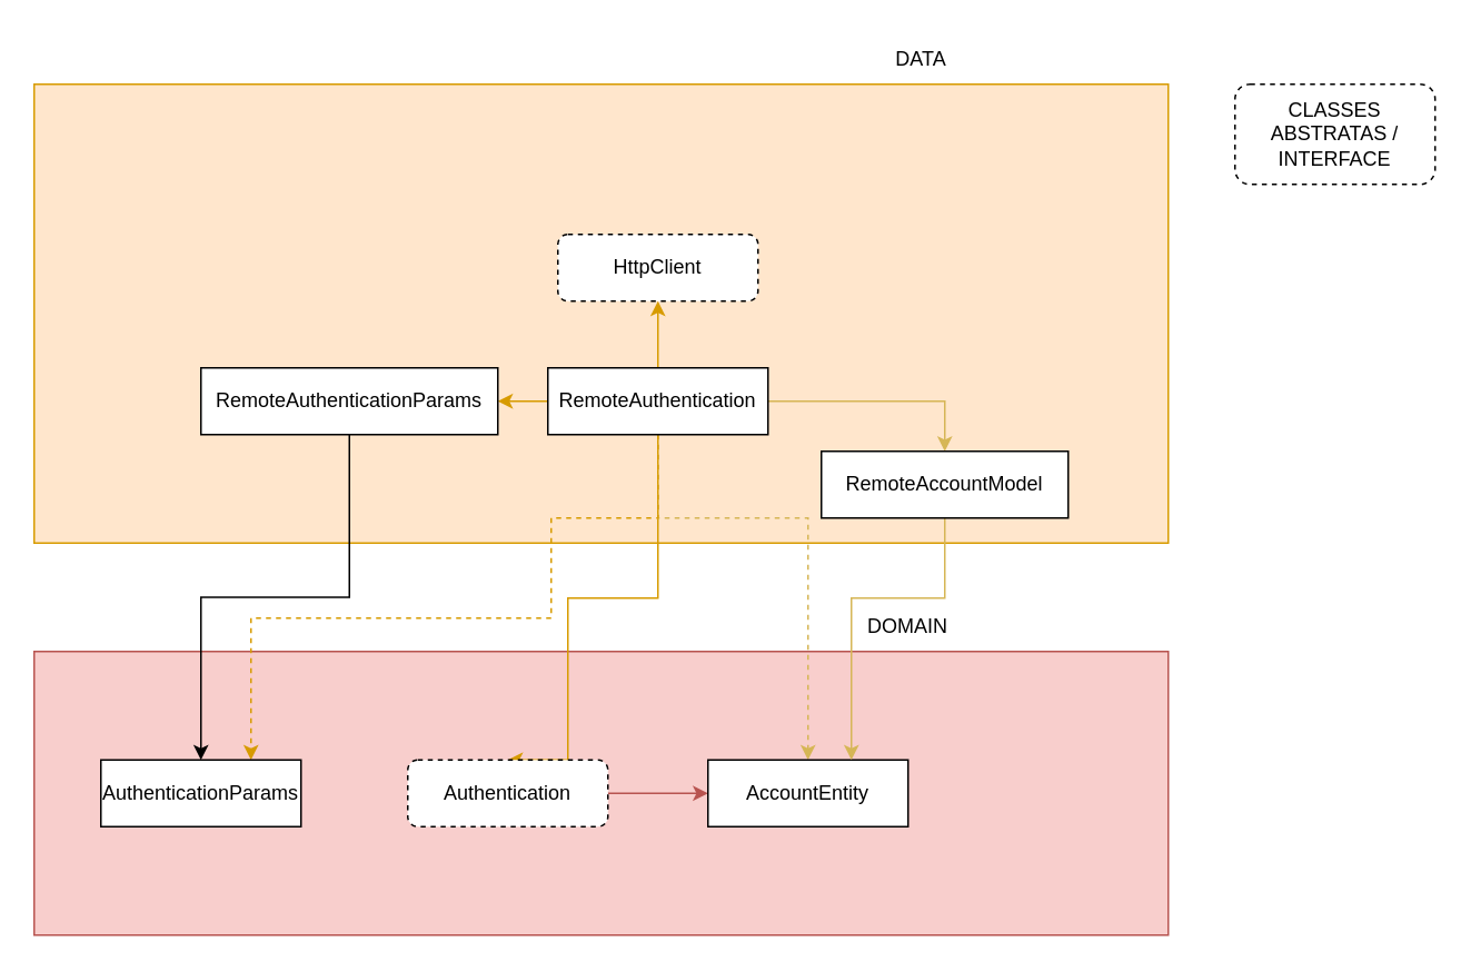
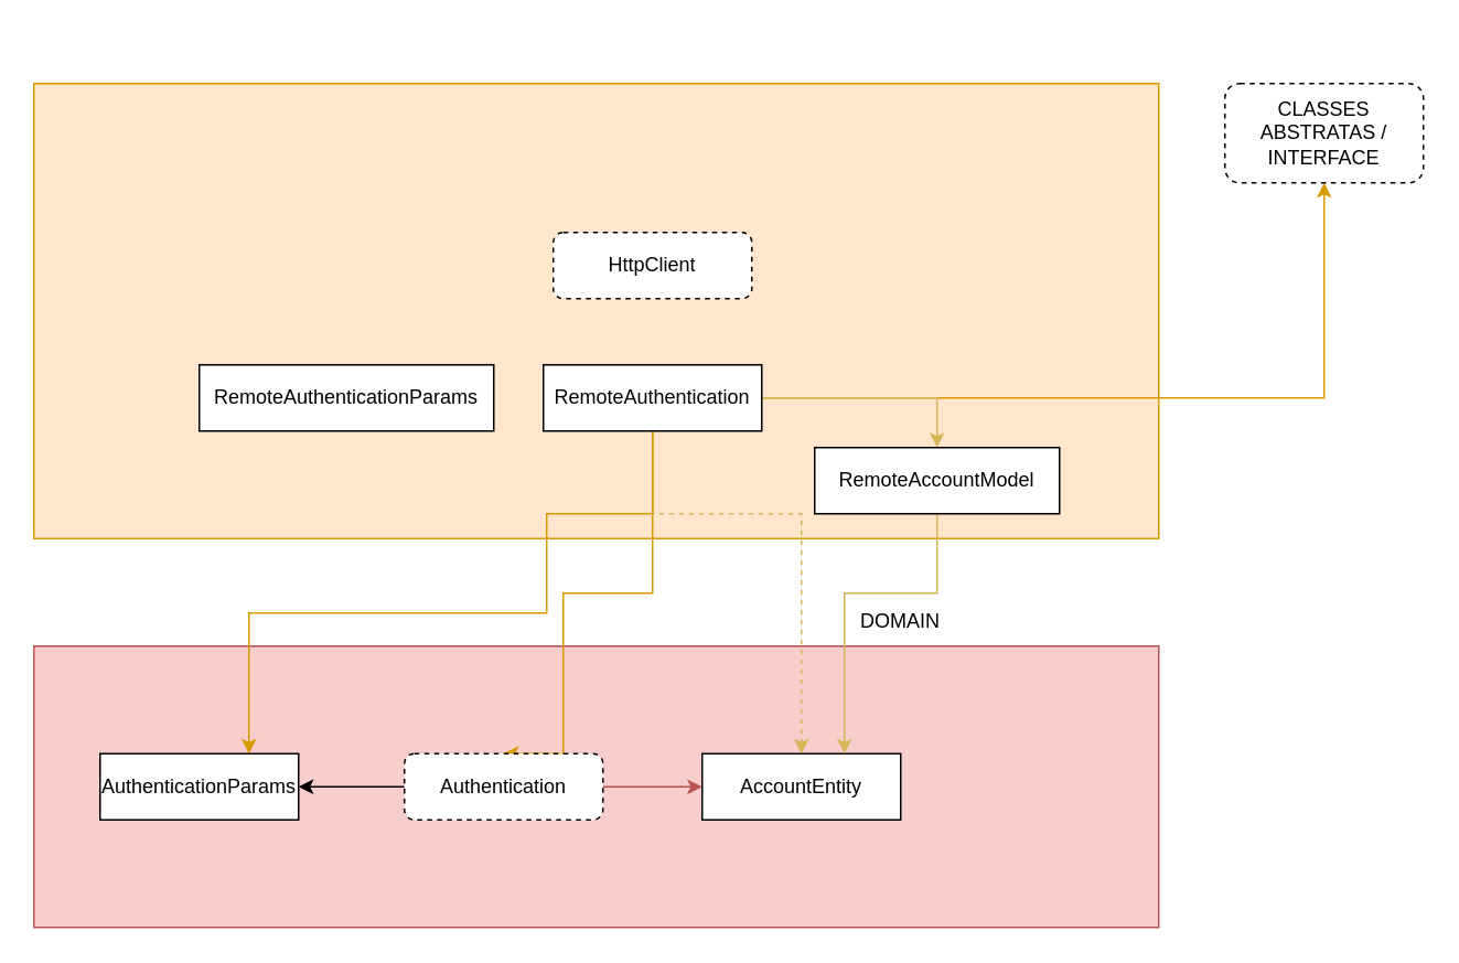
- <mxCell id="12" value="DATA" style="text;html=1;strokeColor=none;fillColor=none;align=center;verticalAlign=middle;whiteSpace=wrap;rounded=0;" parent="1" vertex="1"><mxGeometry x="530" y="20" width="44" height="30" as="geometry" /></mxCell>
- <mxCell id="6" style="edgeStyle=orthogonalEdgeStyle;rounded=0;orthogonalLoop=1;jettySize=auto;html=1;entryX=0.5;entryY=1;entryDx=0;entryDy=0;fillColor=#ffe6cc;strokeColor=#d79b00;" parent="1" source="10" target="18" edge="1"><mxGeometry relative="1" as="geometry" /></mxCell>
+ <mxCell id="6" style="edgeStyle=orthogonalEdgeStyle;rounded=0;orthogonalLoop=1;jettySize=auto;html=1;fillColor=#ffe6cc;strokeColor=#d79b00;" parent="1" source="10" target="11" edge="1"><mxGeometry relative="1" as="geometry" /></mxCell>
- <mxCell id="7" value="" style="edgeStyle=orthogonalEdgeStyle;rounded=0;orthogonalLoop=1;jettySize=auto;html=1;fillColor=#ffe6cc;strokeColor=#d79b00;" edge="1" parent="1" source="10" target="22"><mxGeometry relative="1" as="geometry" /></mxCell>
- <mxCell id="21" style="edgeStyle=orthogonalEdgeStyle;rounded=0;orthogonalLoop=1;jettySize=auto;html=1;" edge="1" parent="1" source="22" target="23"><mxGeometry relative="1" as="geometry" /></mxCell>
- <mxCell id="9" style="edgeStyle=orthogonalEdgeStyle;rounded=0;orthogonalLoop=1;jettySize=auto;html=1;entryX=0.75;entryY=0;entryDx=0;entryDy=0;exitX=0.5;exitY=1;exitDx=0;exitDy=0;fillColor=#ffe6cc;strokeColor=#d79b00;dashed=1;" edge="1" parent="1" source="10" target="23"><mxGeometry relative="1" as="geometry"><mxPoint x="400" y="270" as="sourcePoint" /><Array as="points"><mxPoint x="394" y="310" /><mxPoint x="330" y="310" /><mxPoint x="330" y="370" /><mxPoint x="150" y="370" /></Array></mxGeometry></mxCell>
+ <mxCell id="9" style="edgeStyle=orthogonalEdgeStyle;rounded=0;orthogonalLoop=1;jettySize=auto;html=1;entryX=0.75;entryY=0;entryDx=0;entryDy=0;exitX=0.5;exitY=1;exitDx=0;exitDy=0;fillColor=#ffe6cc;strokeColor=#d79b00;dashed=0;" edge="1" parent="1" source="10" target="23"><mxGeometry relative="1" as="geometry"><mxPoint x="400" y="270" as="sourcePoint" /><Array as="points"><mxPoint x="394" y="310" /><mxPoint x="330" y="310" /><mxPoint x="330" y="370" /><mxPoint x="150" y="370" /></Array></mxGeometry></mxCell>
+ <mxCell id="14" value="" style="edgeStyle=orthogonalEdgeStyle;rounded=0;orthogonalLoop=1;jettySize=auto;html=1;" edge="1" parent="1" source="15" target="23"><mxGeometry relative="1" as="geometry" /></mxCell>
